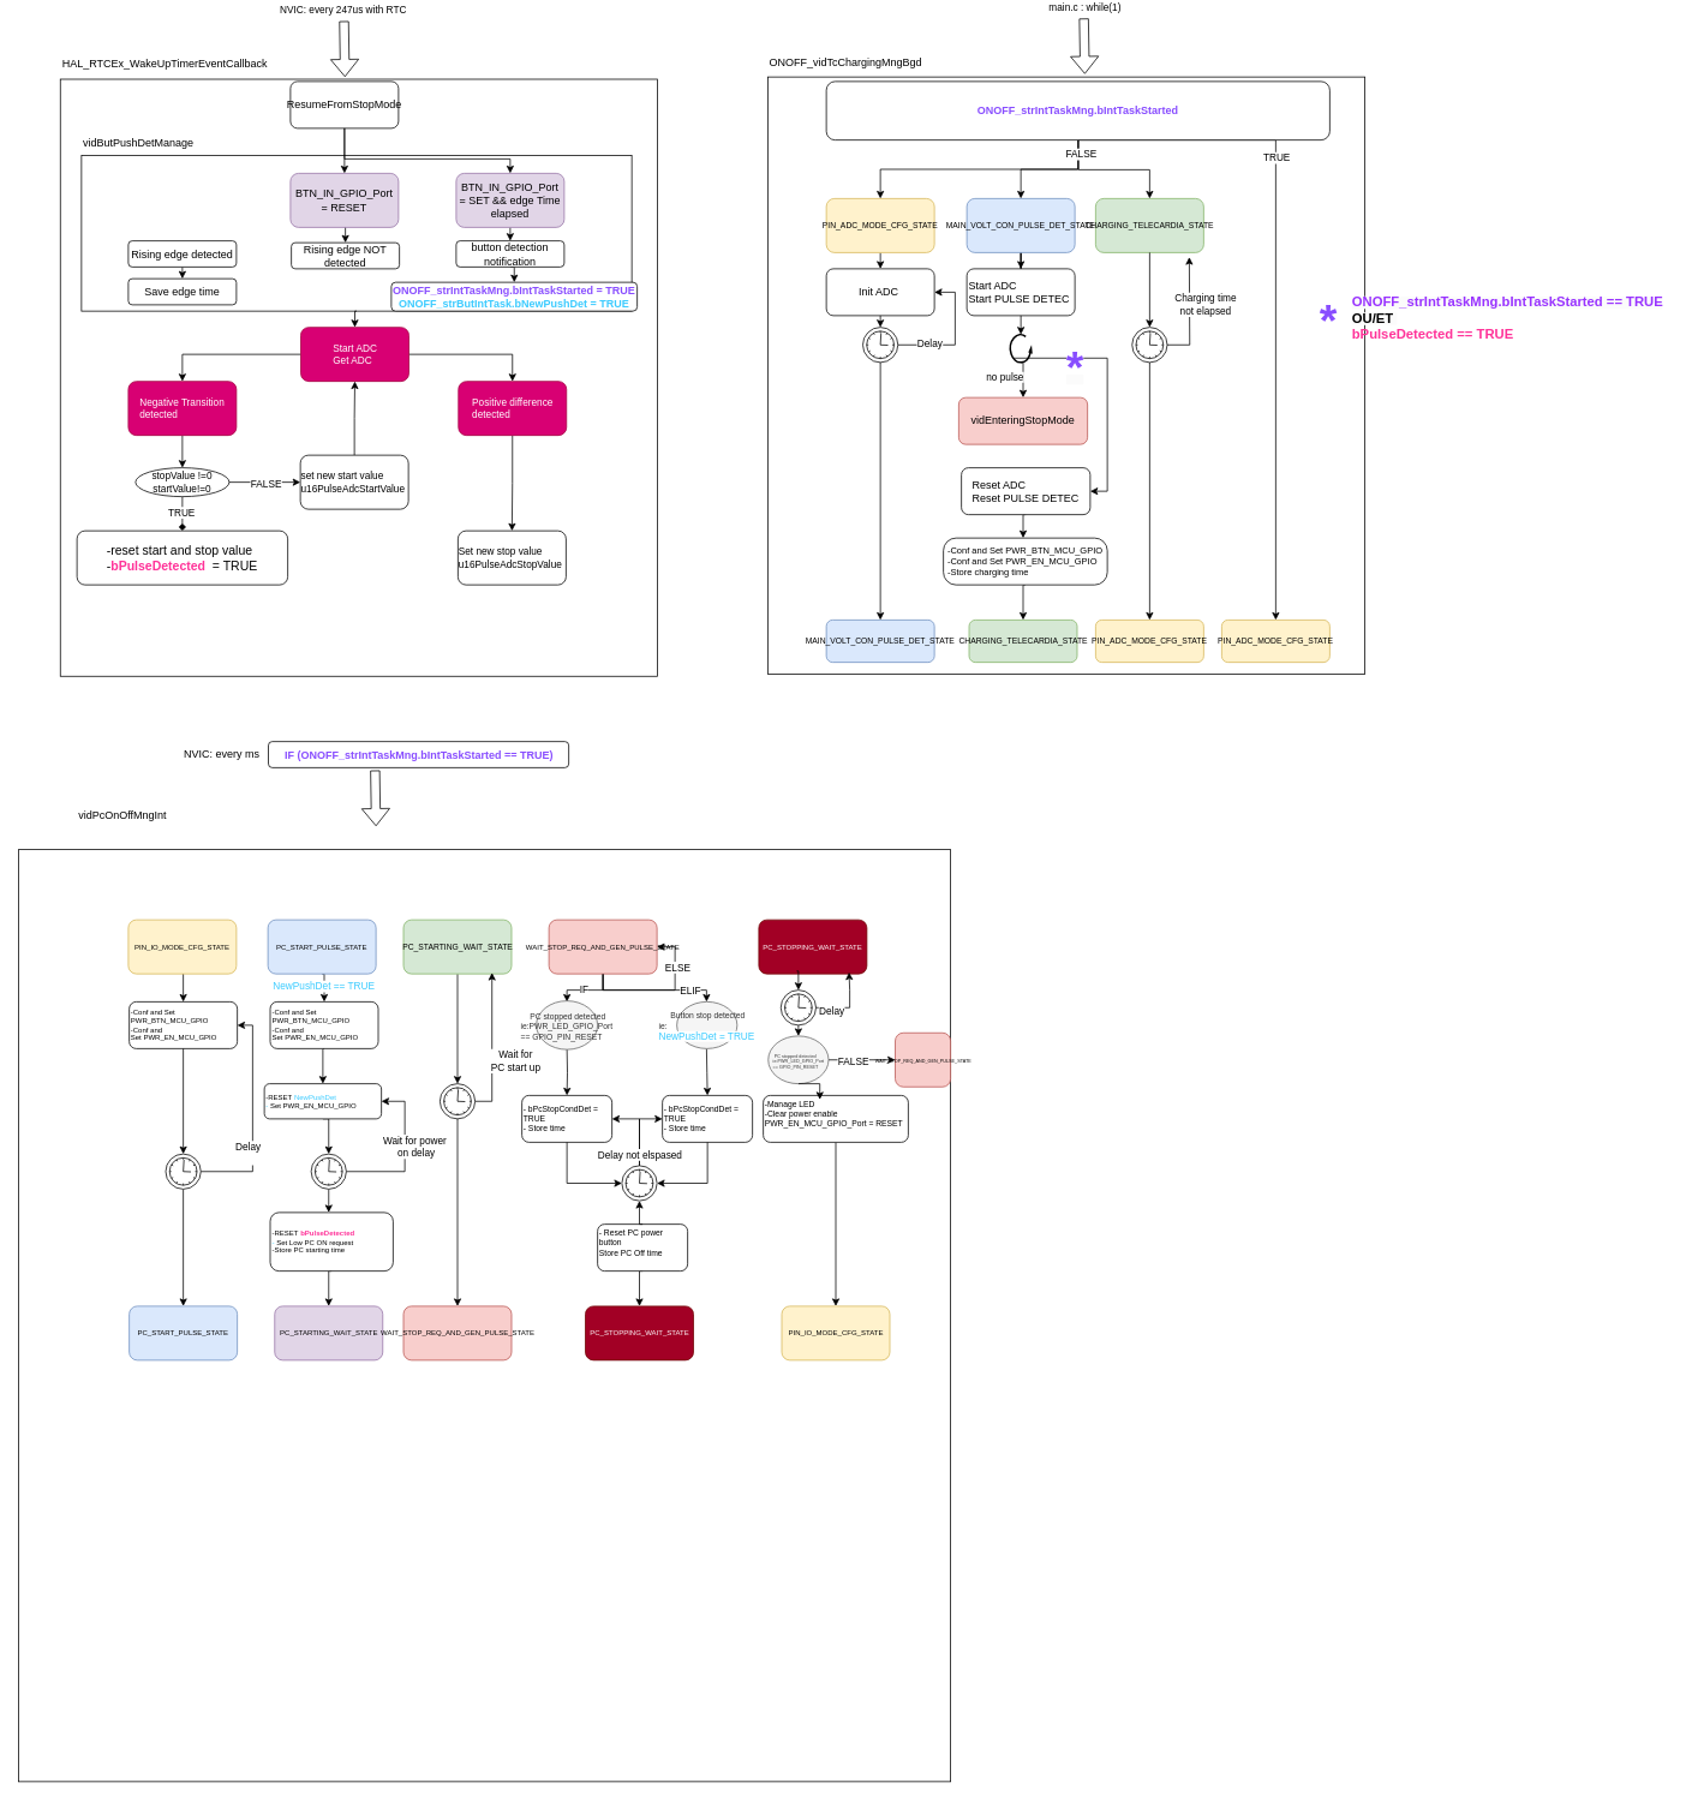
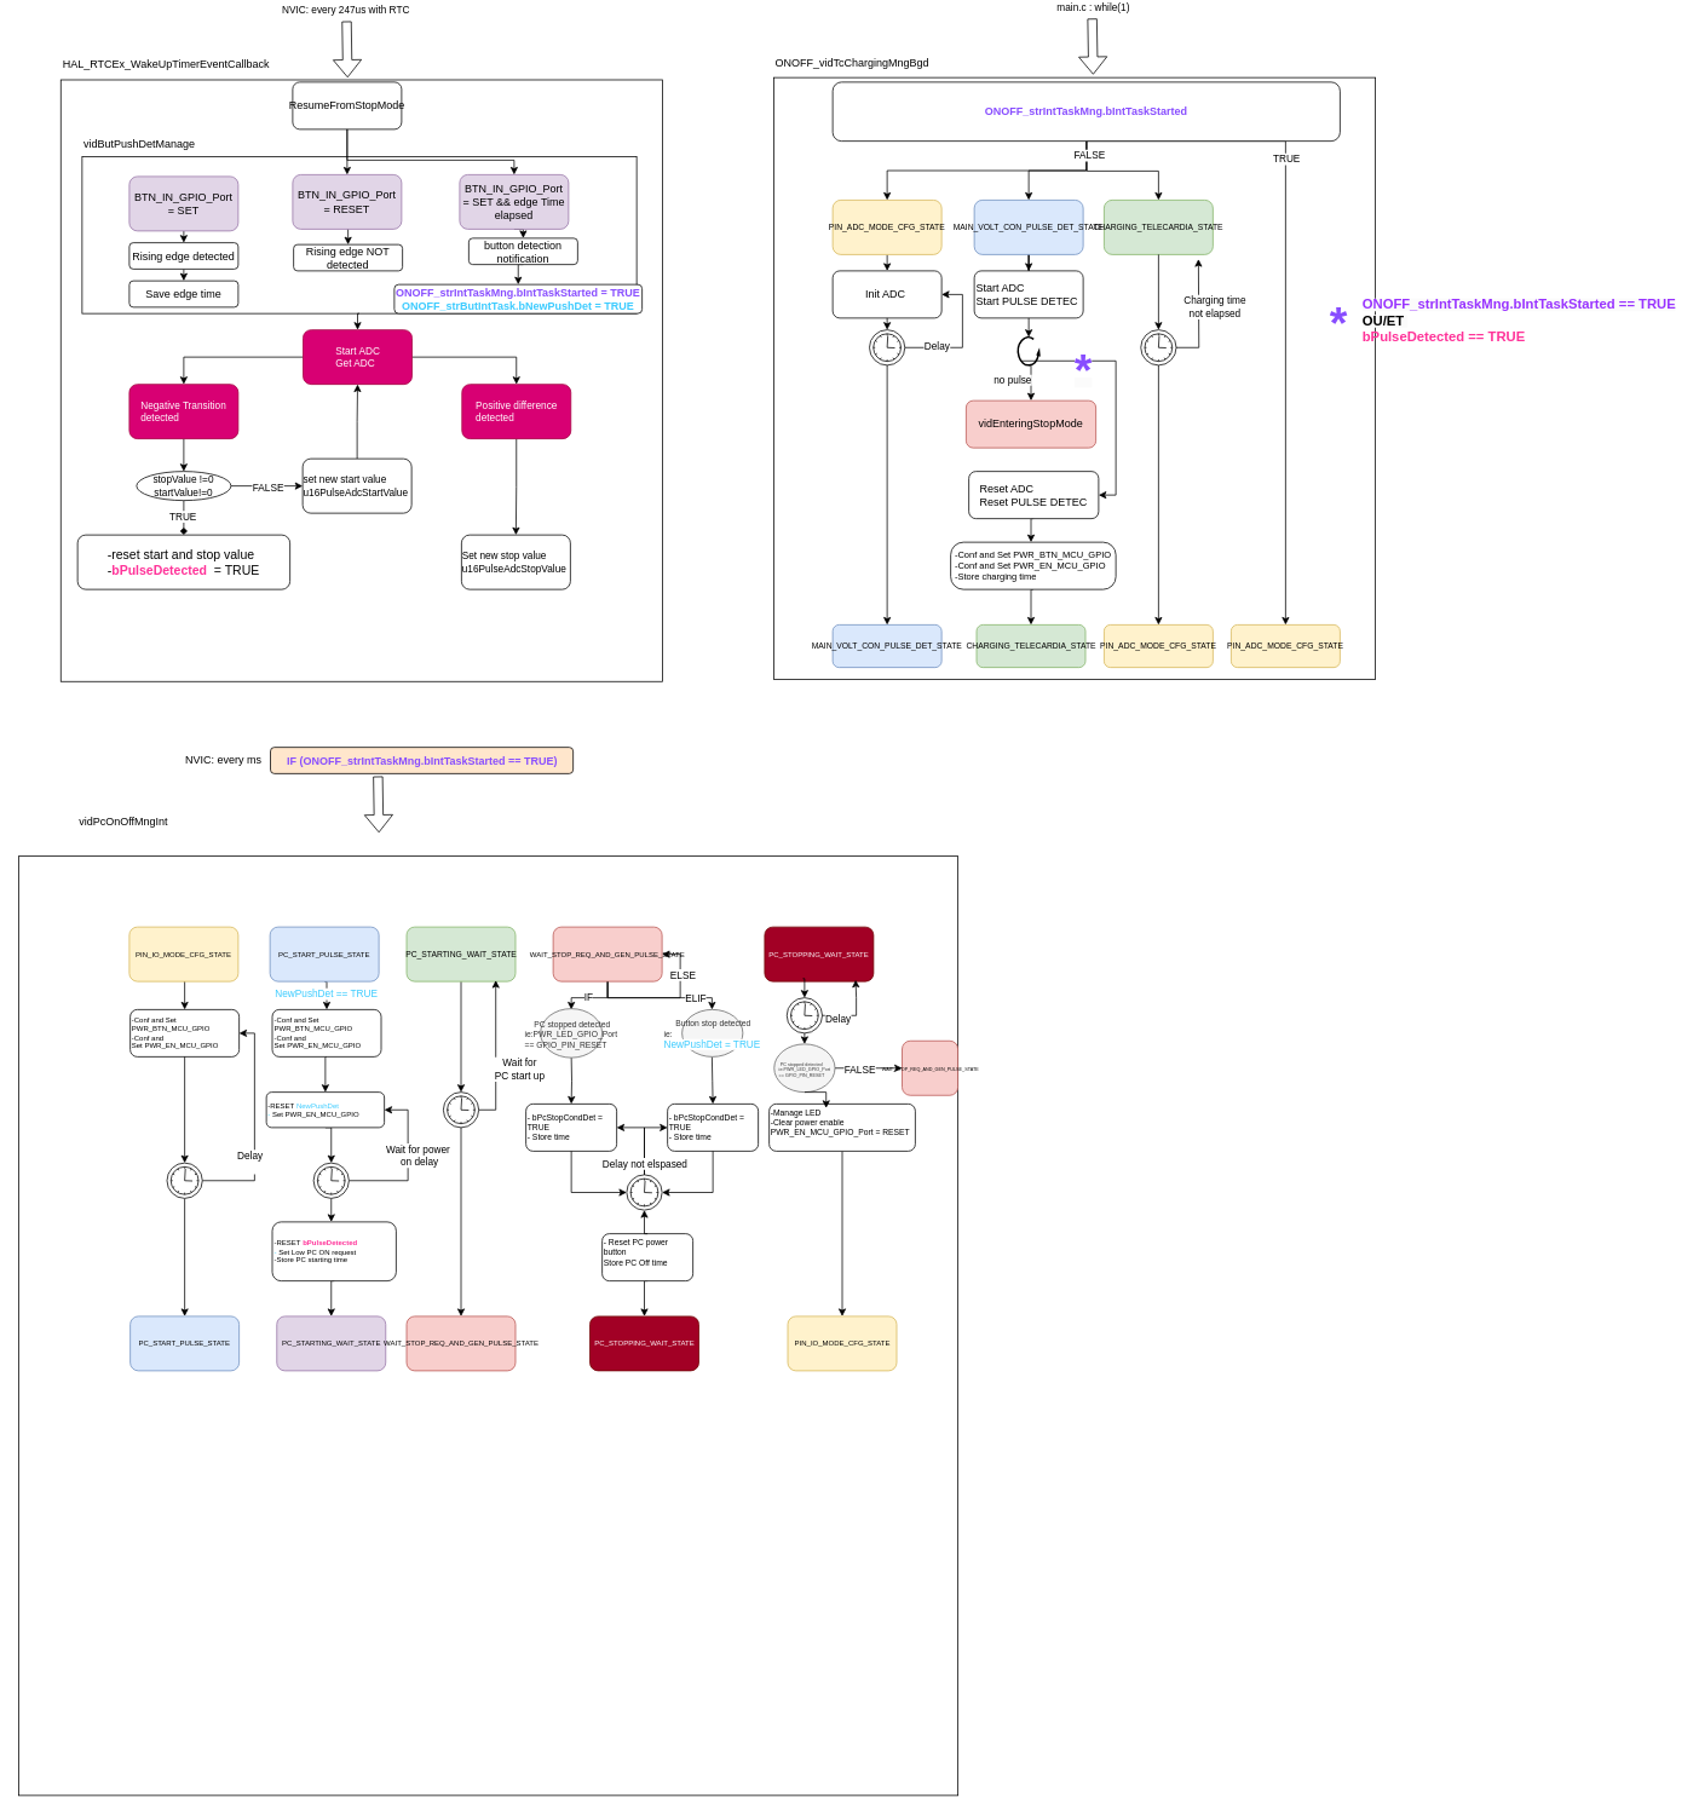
+ <mxCell id="53" value="BTN_IN_GPIO_Port = SET" style="rounded=1;whiteSpace=wrap;html=1;fillColor=#e1d5e7;strokeColor=#9673a6;" parent="1" vertex="1"><mxGeometry x="142" y="194" width="120" height="60" as="geometry" /></mxCell>
+ <mxCell id="52" style="edgeStyle=orthogonalEdgeStyle;rounded=0;orthogonalLoop=1;jettySize=auto;html=1;exitX=0.5;exitY=1;exitDx=0;exitDy=0;entryX=0.5;entryY=0;entryDx=0;entryDy=0;" parent="1" source="53" target="59" edge="1"><mxGeometry relative="1" as="geometry" /></mxCell>
- <mxCell id="63" value="button detection notification" style="rounded=1;whiteSpace=wrap;html=1;" parent="1" vertex="1"><mxGeometry x="506" y="267" width="120" height="29" as="geometry" /></mxCell>
+ <mxCell id="63" value="button detection notification" style="rounded=1;whiteSpace=wrap;html=1;" parent="1" vertex="1"><mxGeometry x="516" y="262" width="120" height="29" as="geometry" /></mxCell>
- <mxCell id="86" value="&lt;b&gt;&lt;font color=&quot;#884dff&quot;&gt;IF (ONOFF_strIntTaskMng.bIntTaskStarted == TRUE)&lt;/font&gt;&lt;/b&gt;" style="rounded=1;whiteSpace=wrap;html=1;" parent="1" vertex="1"><mxGeometry x="297.5" y="823" width="333.5" height="29" as="geometry" /></mxCell>
+ <mxCell id="86" value="&lt;b&gt;&lt;font color=&quot;#884dff&quot;&gt;IF (ONOFF_strIntTaskMng.bIntTaskStarted == TRUE)&lt;/font&gt;&lt;/b&gt;" style="rounded=1;whiteSpace=wrap;html=1;fillColor=#ffe6cc;" parent="1" vertex="1"><mxGeometry x="297.5" y="823" width="333.5" height="29" as="geometry" /></mxCell>
